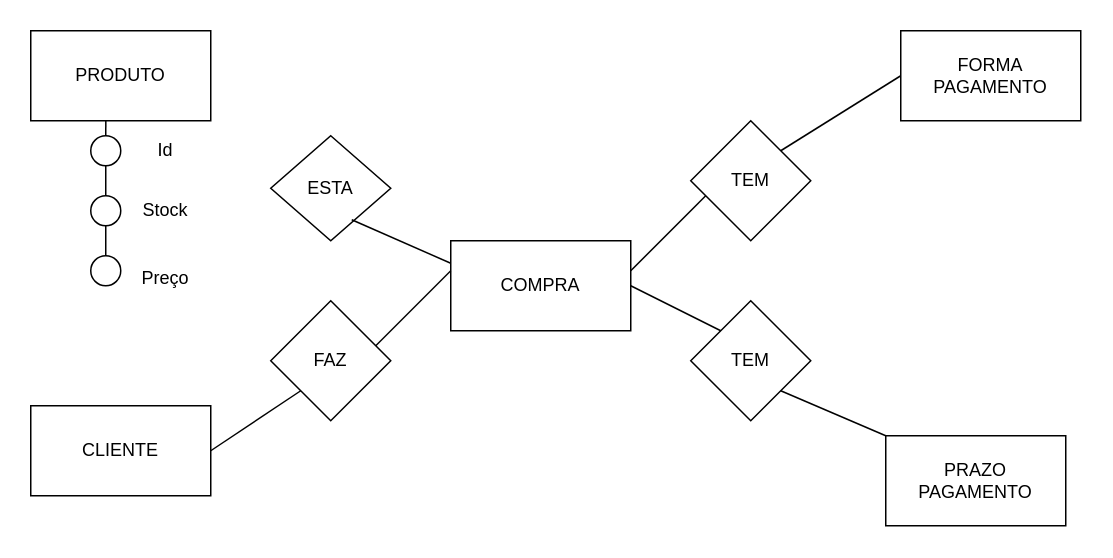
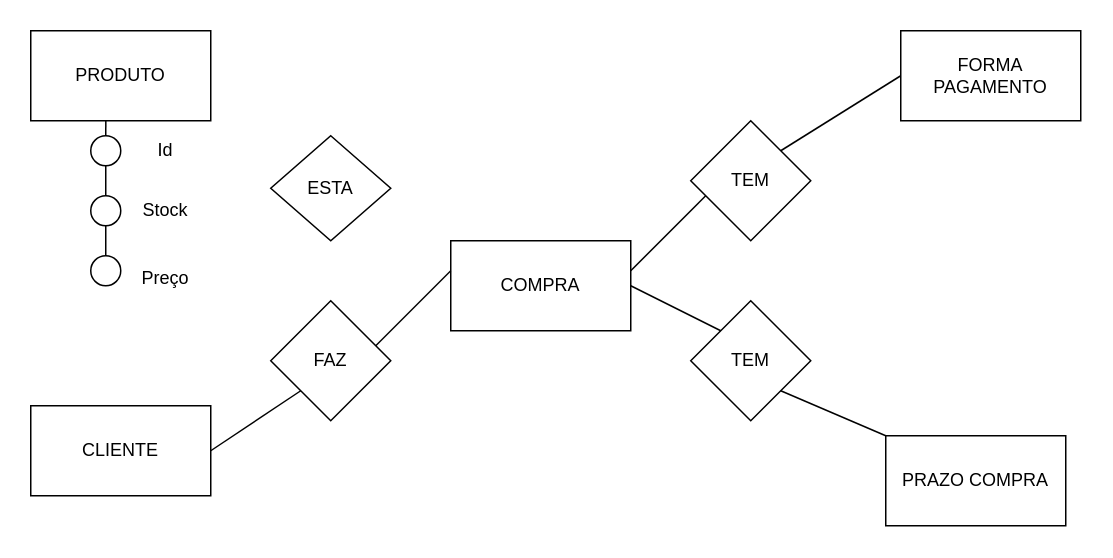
- <mxCell id="17" value="" style="endArrow=none;html=1;rounded=0;exitX=0.675;exitY=0.8;exitDx=0;exitDy=0;exitPerimeter=0;entryX=0;entryY=0.25;entryDx=0;entryDy=0;" edge="1" parent="1" source="7" target="2"><mxGeometry width="50" height="50" relative="1" as="geometry"><mxPoint x="230" y="210" as="sourcePoint" /><mxPoint x="280" y="160" as="targetPoint" /></mxGeometry></mxCell>
- <mxCell id="6" value="PRAZO PAGAMENTO" style="rounded=0;whiteSpace=wrap;html=1;" vertex="1" parent="1"><mxGeometry x="590" y="290" width="120" height="60" as="geometry" /></mxCell>
+ <mxCell id="6" value="PRAZO COMPRA" style="rounded=0;whiteSpace=wrap;html=1;" vertex="1" parent="1"><mxGeometry x="590" y="290" width="120" height="60" as="geometry" /></mxCell>
